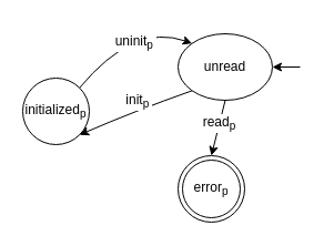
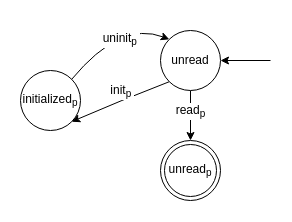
- <mxCell id="8" value="unread" style="ellipse;whiteSpace=wrap;html=1;aspect=fixed;" parent="1" vertex="1"><mxGeometry x="160" y="30" width="85" height="60" as="geometry" /></mxCell>
+ <mxCell id="8" value="unread" style="ellipse;whiteSpace=wrap;html=1;aspect=fixed;" parent="1" vertex="1"><mxGeometry x="160" y="30" width="60" height="60" as="geometry" /></mxCell>
- <mxCell id="9" value="error&lt;sub&gt;p&lt;/sub&gt;" style="ellipse;shape=doubleEllipse;whiteSpace=wrap;html=1;aspect=fixed;" parent="1" vertex="1"><mxGeometry x="160" y="140" width="60" height="60" as="geometry" /></mxCell>
+ <mxCell id="9" value="unread&lt;sub&gt;p&lt;/sub&gt;" style="ellipse;shape=doubleEllipse;whiteSpace=wrap;html=1;aspect=fixed;" parent="1" vertex="1"><mxGeometry x="160" y="140" width="60" height="60" as="geometry" /></mxCell>
